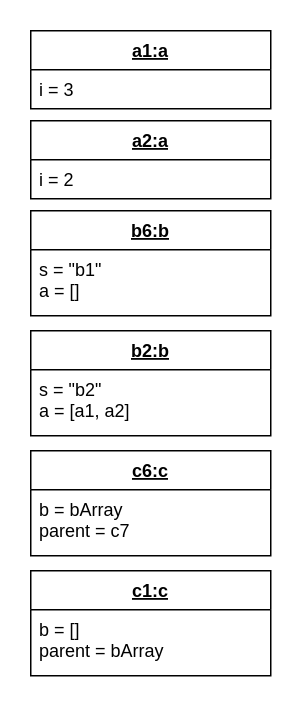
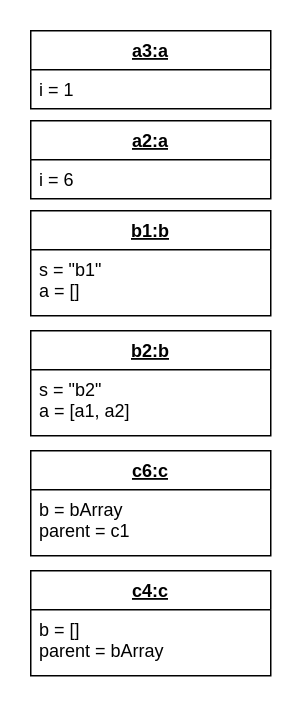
- <mxCell id="2" value="a1:a" style="swimlane;fontStyle=5;align=center;verticalAlign=top;childLayout=stackLayout;horizontal=1;startSize=26;horizontalStack=0;resizeParent=1;resizeParentMax=0;resizeLast=0;collapsible=1;marginBottom=0;" vertex="1" parent="1"><mxGeometry x="20" y="20" width="160" height="52" as="geometry" /></mxCell>
+ <mxCell id="2" value="a3:a" style="swimlane;fontStyle=5;align=center;verticalAlign=top;childLayout=stackLayout;horizontal=1;startSize=26;horizontalStack=0;resizeParent=1;resizeParentMax=0;resizeLast=0;collapsible=1;marginBottom=0;" vertex="1" parent="1"><mxGeometry x="20" y="20" width="160" height="52" as="geometry" /></mxCell>
- <mxCell id="3" value="i = 3&#10;" style="text;strokeColor=none;fillColor=none;align=left;verticalAlign=top;spacingLeft=4;spacingRight=4;overflow=hidden;rotatable=0;points=[[0,0.5],[1,0.5]];portConstraint=eastwest;" vertex="1" parent="2"><mxGeometry y="26" width="160" height="26" as="geometry" /></mxCell>
+ <mxCell id="3" value="i = 1&#10;" style="text;strokeColor=none;fillColor=none;align=left;verticalAlign=top;spacingLeft=4;spacingRight=4;overflow=hidden;rotatable=0;points=[[0,0.5],[1,0.5]];portConstraint=eastwest;" vertex="1" parent="2"><mxGeometry y="26" width="160" height="26" as="geometry" /></mxCell>
- <mxCell id="7" value="i = 2&#10;&#10;" style="text;strokeColor=none;fillColor=none;align=left;verticalAlign=top;spacingLeft=4;spacingRight=4;overflow=hidden;rotatable=0;points=[[0,0.5],[1,0.5]];portConstraint=eastwest;" vertex="1" parent="6"><mxGeometry y="26" width="160" height="26" as="geometry" /></mxCell>
+ <mxCell id="7" value="i = 6&#10;&#10;" style="text;strokeColor=none;fillColor=none;align=left;verticalAlign=top;spacingLeft=4;spacingRight=4;overflow=hidden;rotatable=0;points=[[0,0.5],[1,0.5]];portConstraint=eastwest;" vertex="1" parent="6"><mxGeometry y="26" width="160" height="26" as="geometry" /></mxCell>
- <mxCell id="4" value="b6:b" style="swimlane;fontStyle=5;align=center;verticalAlign=top;childLayout=stackLayout;horizontal=1;startSize=26;horizontalStack=0;resizeParent=1;resizeParentMax=0;resizeLast=0;collapsible=1;marginBottom=0;" vertex="1" parent="1"><mxGeometry x="20" y="140" width="160" height="70" as="geometry" /></mxCell>
+ <mxCell id="4" value="b1:b" style="swimlane;fontStyle=5;align=center;verticalAlign=top;childLayout=stackLayout;horizontal=1;startSize=26;horizontalStack=0;resizeParent=1;resizeParentMax=0;resizeLast=0;collapsible=1;marginBottom=0;" vertex="1" parent="1"><mxGeometry x="20" y="140" width="160" height="70" as="geometry" /></mxCell>
- <mxCell id="11" value="b = bArray&#10;parent = c7&#10;" style="text;strokeColor=none;fillColor=none;align=left;verticalAlign=top;spacingLeft=4;spacingRight=4;overflow=hidden;rotatable=0;points=[[0,0.5],[1,0.5]];portConstraint=eastwest;" vertex="1" parent="10"><mxGeometry y="26" width="160" height="44" as="geometry" /></mxCell>
+ <mxCell id="11" value="b = bArray&#10;parent = c1&#10;" style="text;strokeColor=none;fillColor=none;align=left;verticalAlign=top;spacingLeft=4;spacingRight=4;overflow=hidden;rotatable=0;points=[[0,0.5],[1,0.5]];portConstraint=eastwest;" vertex="1" parent="10"><mxGeometry y="26" width="160" height="44" as="geometry" /></mxCell>
- <mxCell id="12" value="c1:c" style="swimlane;fontStyle=5;align=center;verticalAlign=top;childLayout=stackLayout;horizontal=1;startSize=26;horizontalStack=0;resizeParent=1;resizeParentMax=0;resizeLast=0;collapsible=1;marginBottom=0;" vertex="1" parent="1"><mxGeometry x="20" y="380" width="160" height="70" as="geometry" /></mxCell>
+ <mxCell id="12" value="c4:c" style="swimlane;fontStyle=5;align=center;verticalAlign=top;childLayout=stackLayout;horizontal=1;startSize=26;horizontalStack=0;resizeParent=1;resizeParentMax=0;resizeLast=0;collapsible=1;marginBottom=0;" vertex="1" parent="1"><mxGeometry x="20" y="380" width="160" height="70" as="geometry" /></mxCell>
